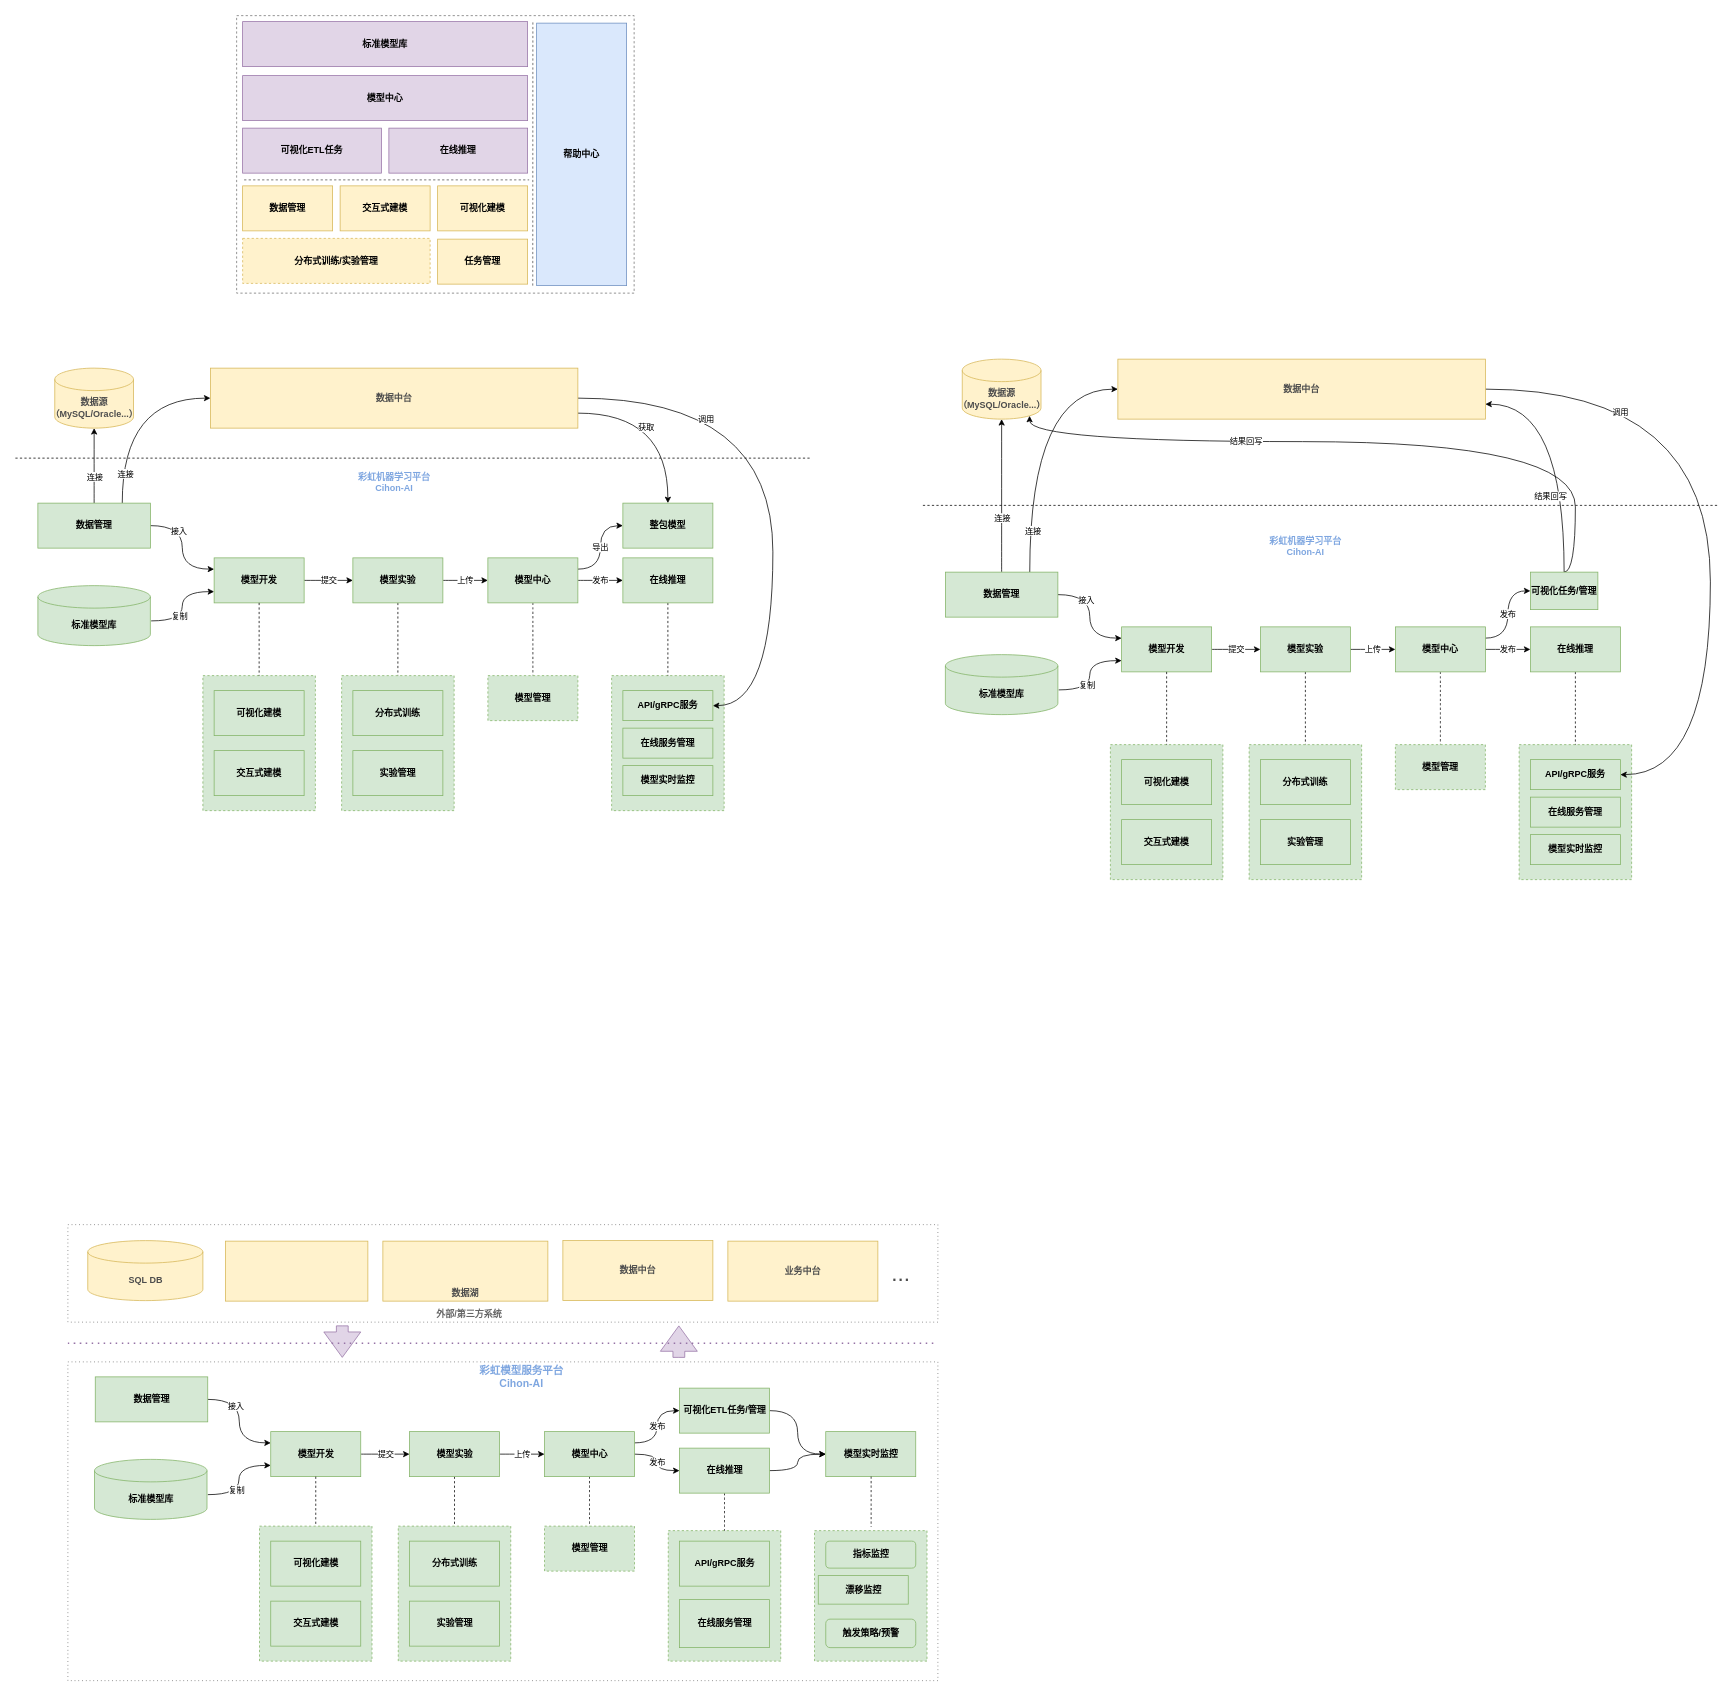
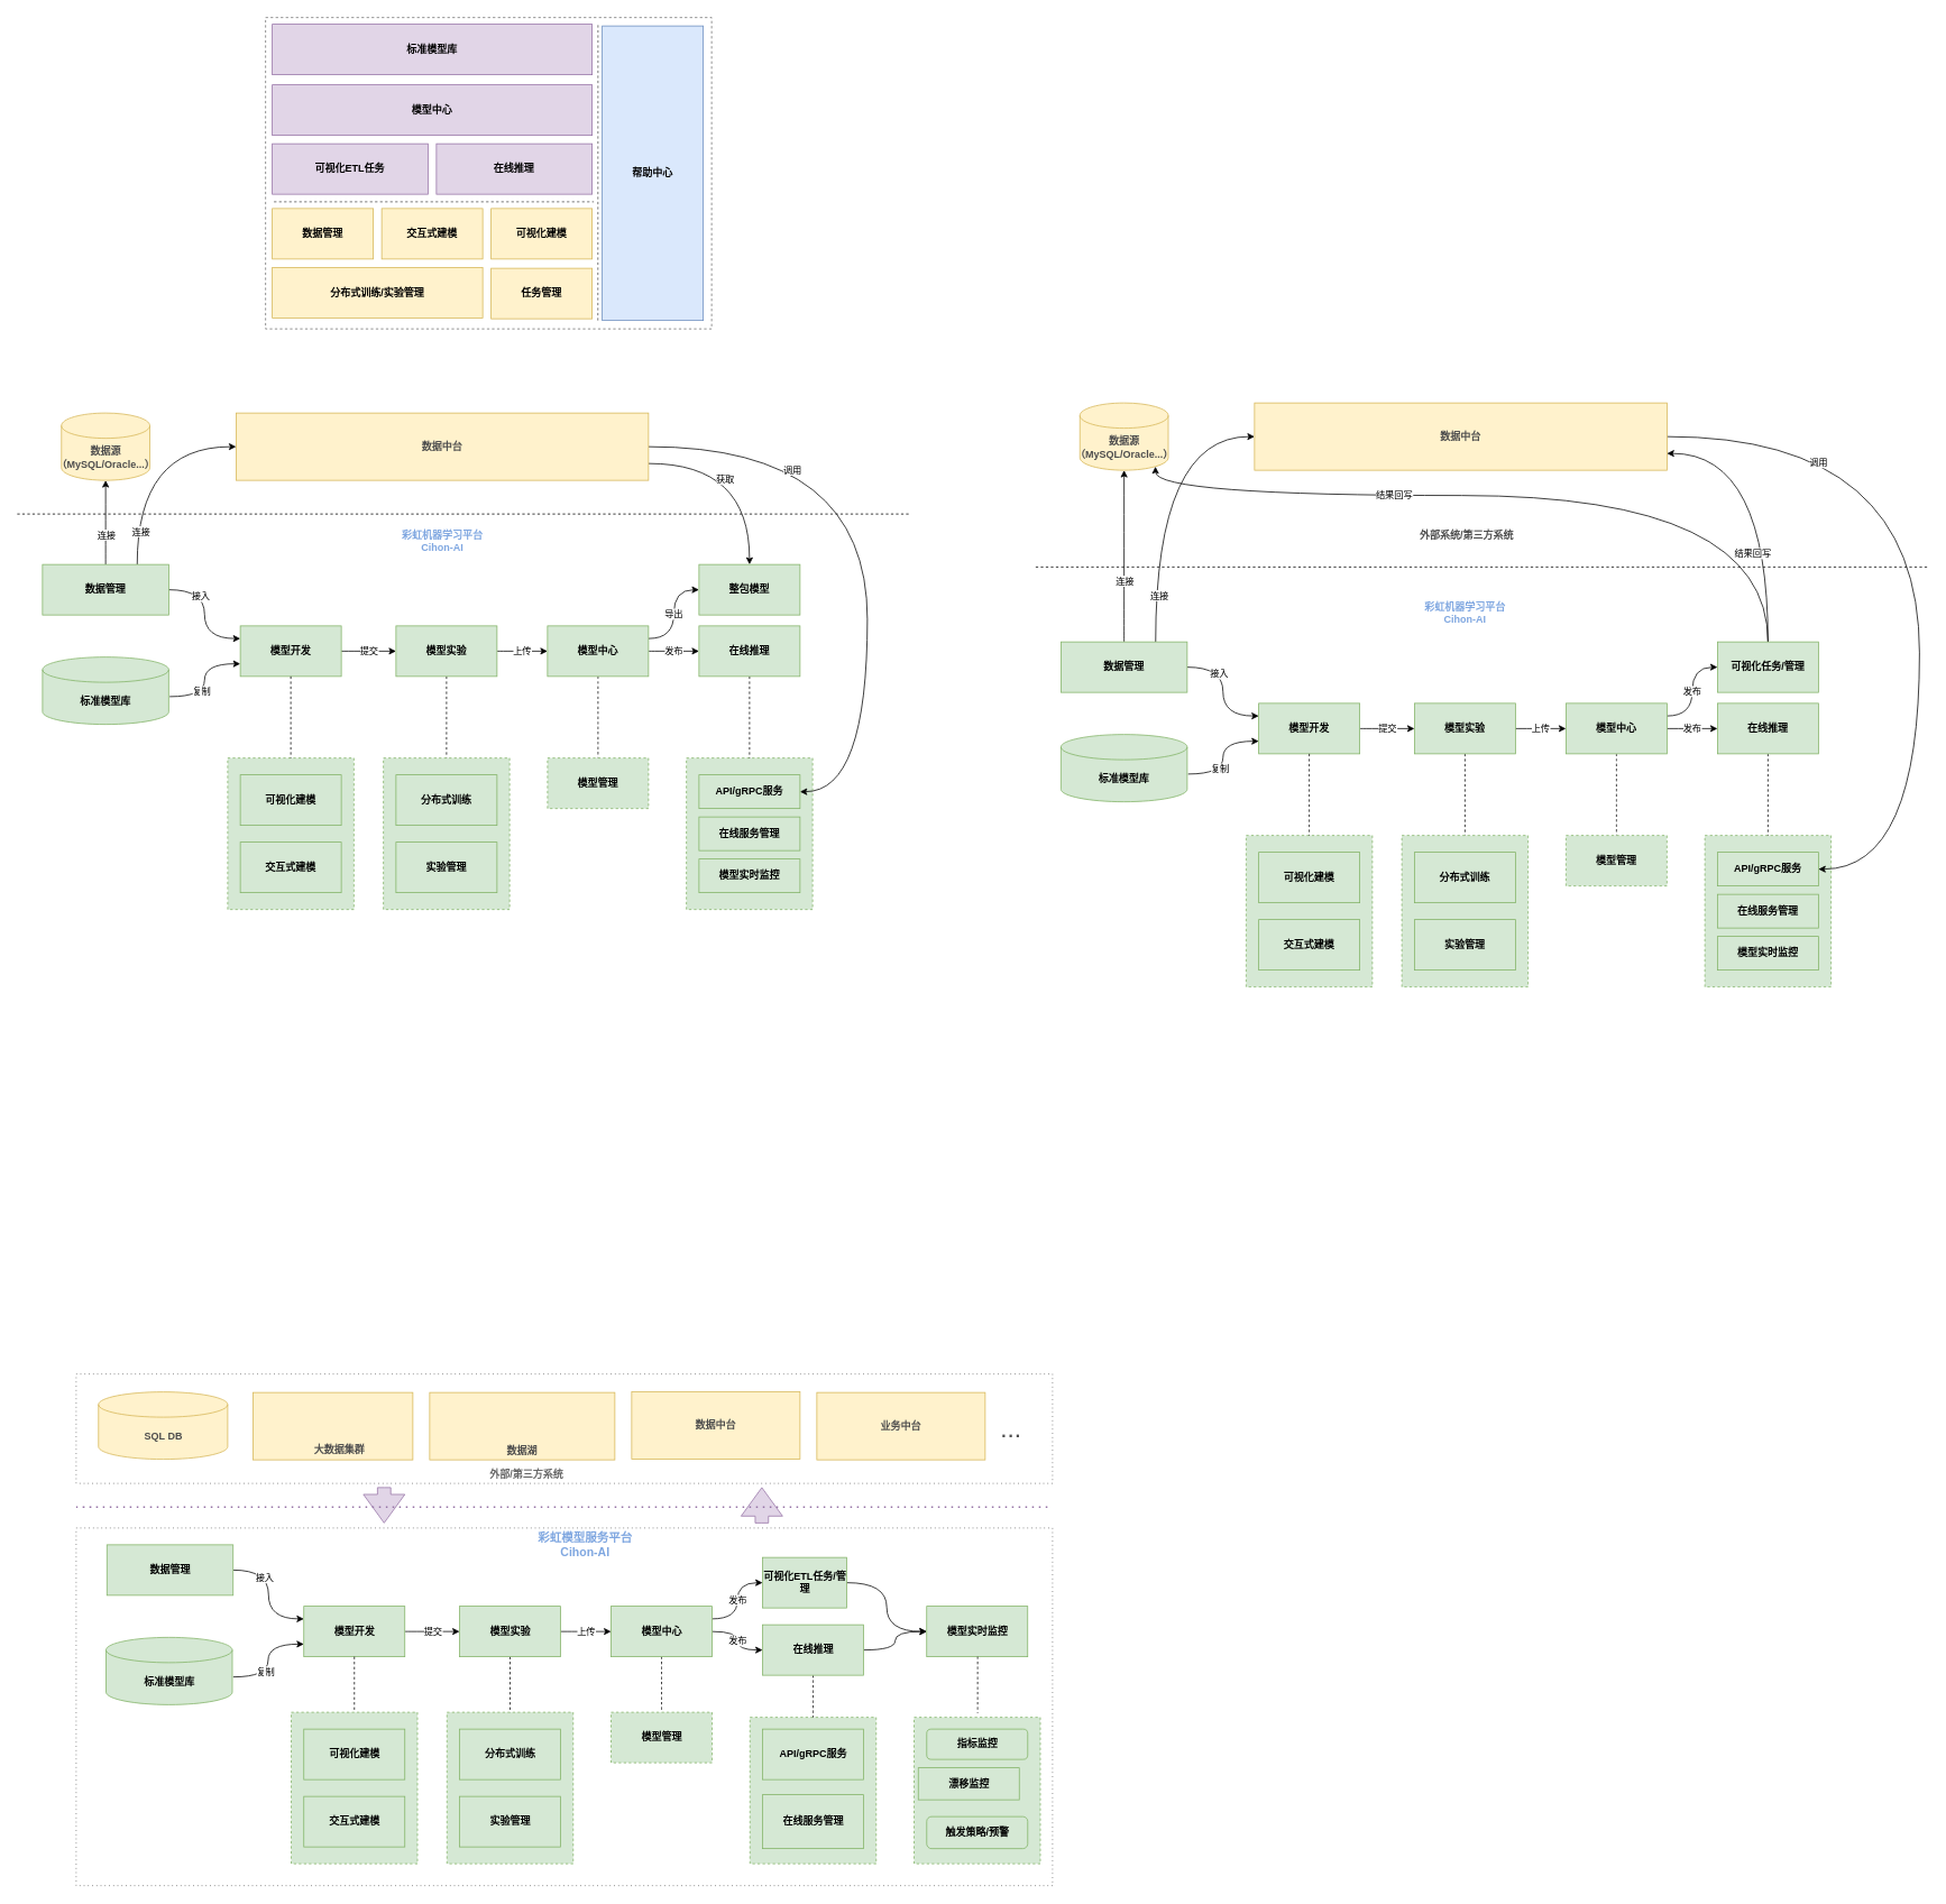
- <mxCell id="40" value="分布式训练/实验管理" style="rounded=0;whiteSpace=wrap;html=1;fontStyle=1;fillColor=#fff2cc;strokeColor=#d6b656;dashed=1;" parent="1" vertex="1"><mxGeometry x="323" y="317" width="250" height="60" as="geometry" /></mxCell>
+ <mxCell id="40" value="分布式训练/实验管理" style="rounded=0;whiteSpace=wrap;html=1;fontStyle=1;fillColor=#fff2cc;strokeColor=#d6b656;" parent="1" vertex="1"><mxGeometry x="323" y="317" width="250" height="60" as="geometry" /></mxCell>
+ <mxCell id="100" value="外部系统/第三方系统" style="text;html=1;strokeColor=none;fillColor=none;align=center;verticalAlign=middle;whiteSpace=wrap;rounded=0;fontStyle=1;fontColor=#4D4D4D;" parent="1" vertex="1"><mxGeometry x="1680" y="620" width="125" height="30" as="geometry" /></mxCell>
- <mxCell id="89" value="可视化任务/管理" style="rounded=0;whiteSpace=wrap;html=1;fillColor=#d5e8d4;strokeColor=#82b366;fontStyle=1" parent="1" vertex="1"><mxGeometry x="2040" y="762" width="90" height="50" as="geometry" /></mxCell>
+ <mxCell id="89" value="可视化任务/管理" style="rounded=0;whiteSpace=wrap;html=1;fillColor=#d5e8d4;strokeColor=#82b366;fontStyle=1" parent="1" vertex="1"><mxGeometry x="2040" y="762" width="120" height="60" as="geometry" /></mxCell>
+ <mxCell id="141" value="&lt;b&gt;大数据集群&lt;/b&gt;" style="text;html=1;strokeColor=none;fillColor=none;align=center;verticalAlign=middle;whiteSpace=wrap;rounded=0;fontColor=#4D4D4D;" parent="138" vertex="1"><mxGeometry x="65.618" y="57.32" width="74.092" height="22" as="geometry" /></mxCell>
- <mxCell id="124" value="可视化ETL任务/管理" style="rounded=0;whiteSpace=wrap;html=1;fillColor=#d5e8d4;strokeColor=#82b366;fontStyle=1" parent="1" vertex="1"><mxGeometry x="905.5" y="1850" width="120" height="60" as="geometry" /></mxCell>
+ <mxCell id="124" value="可视化ETL任务/管理" style="rounded=0;whiteSpace=wrap;html=1;fillColor=#d5e8d4;strokeColor=#82b366;fontStyle=1" parent="1" vertex="1"><mxGeometry x="905.5" y="1850" width="100" height="60" as="geometry" /></mxCell>
